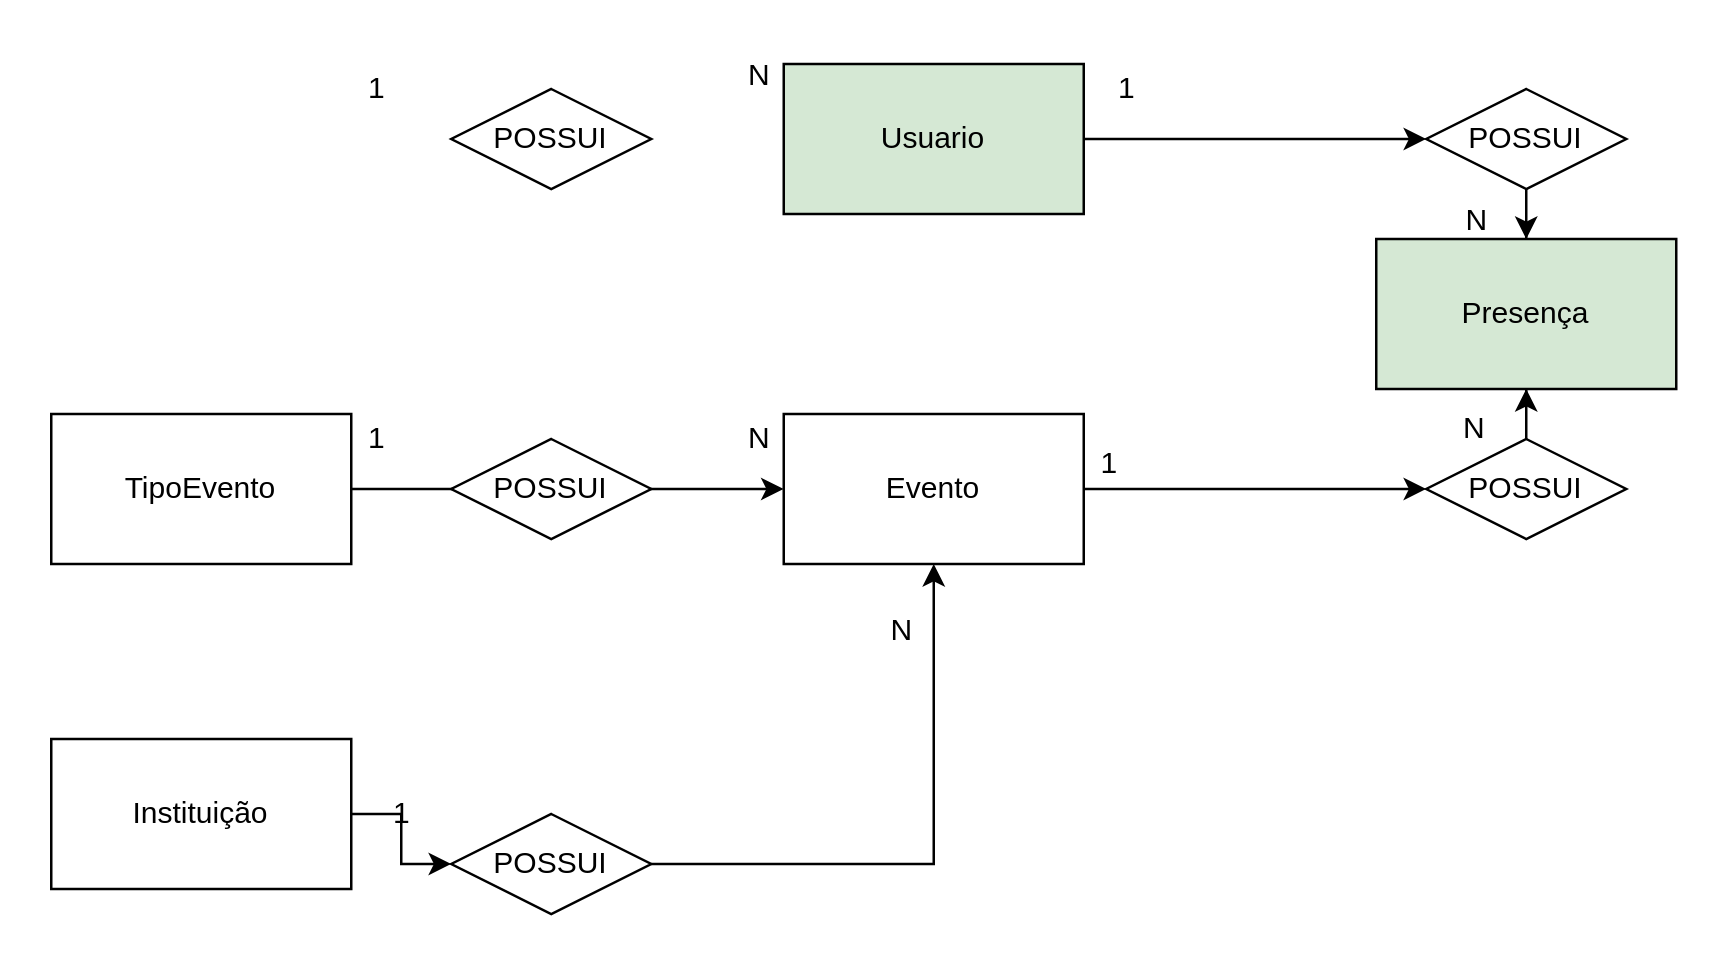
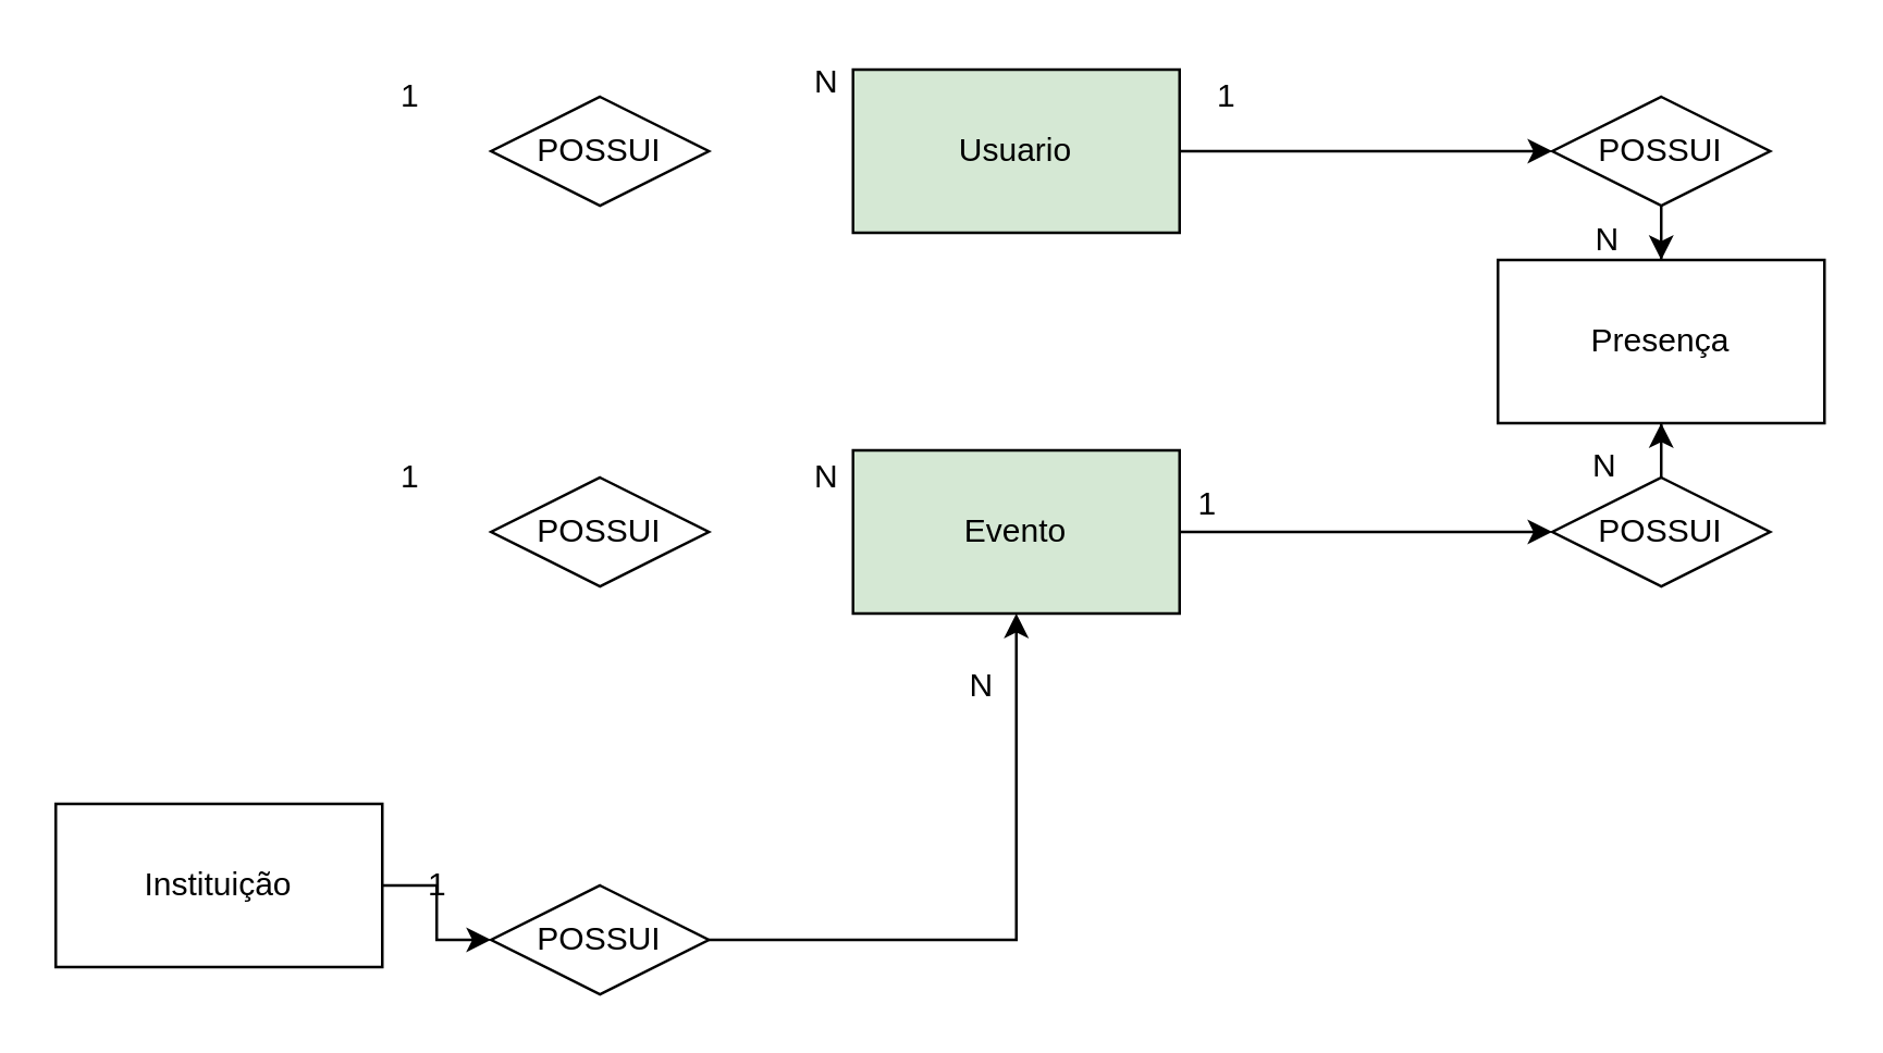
- <mxCell id="10" value="Presença" style="rounded=0;whiteSpace=wrap;html=1;fillColor=#d5e8d4;" vertex="1" parent="1"><mxGeometry x="550" y="95" width="120" height="60" as="geometry" /></mxCell>
+ <mxCell id="10" value="Presença" style="rounded=0;whiteSpace=wrap;html=1;" vertex="1" parent="1"><mxGeometry x="550" y="95" width="120" height="60" as="geometry" /></mxCell>
- <mxCell id="3" value="TipoEvento" style="rounded=0;whiteSpace=wrap;html=1;" vertex="1" parent="1"><mxGeometry x="20" y="165" width="120" height="60" as="geometry" /></mxCell>
- <mxCell id="2" style="edgeStyle=orthogonalEdgeStyle;rounded=0;orthogonalLoop=1;jettySize=auto;html=1;entryX=0;entryY=0.5;entryDx=0;entryDy=0;" edge="1" parent="1" source="3" target="9"><mxGeometry relative="1" as="geometry" /></mxCell>
- <mxCell id="9" value="Evento" style="rounded=0;whiteSpace=wrap;html=1;" vertex="1" parent="1"><mxGeometry x="313" y="165" width="120" height="60" as="geometry" /></mxCell>
+ <mxCell id="9" value="Evento" style="rounded=0;whiteSpace=wrap;html=1;fillColor=#d5e8d4;" vertex="1" parent="1"><mxGeometry x="313" y="165" width="120" height="60" as="geometry" /></mxCell>
